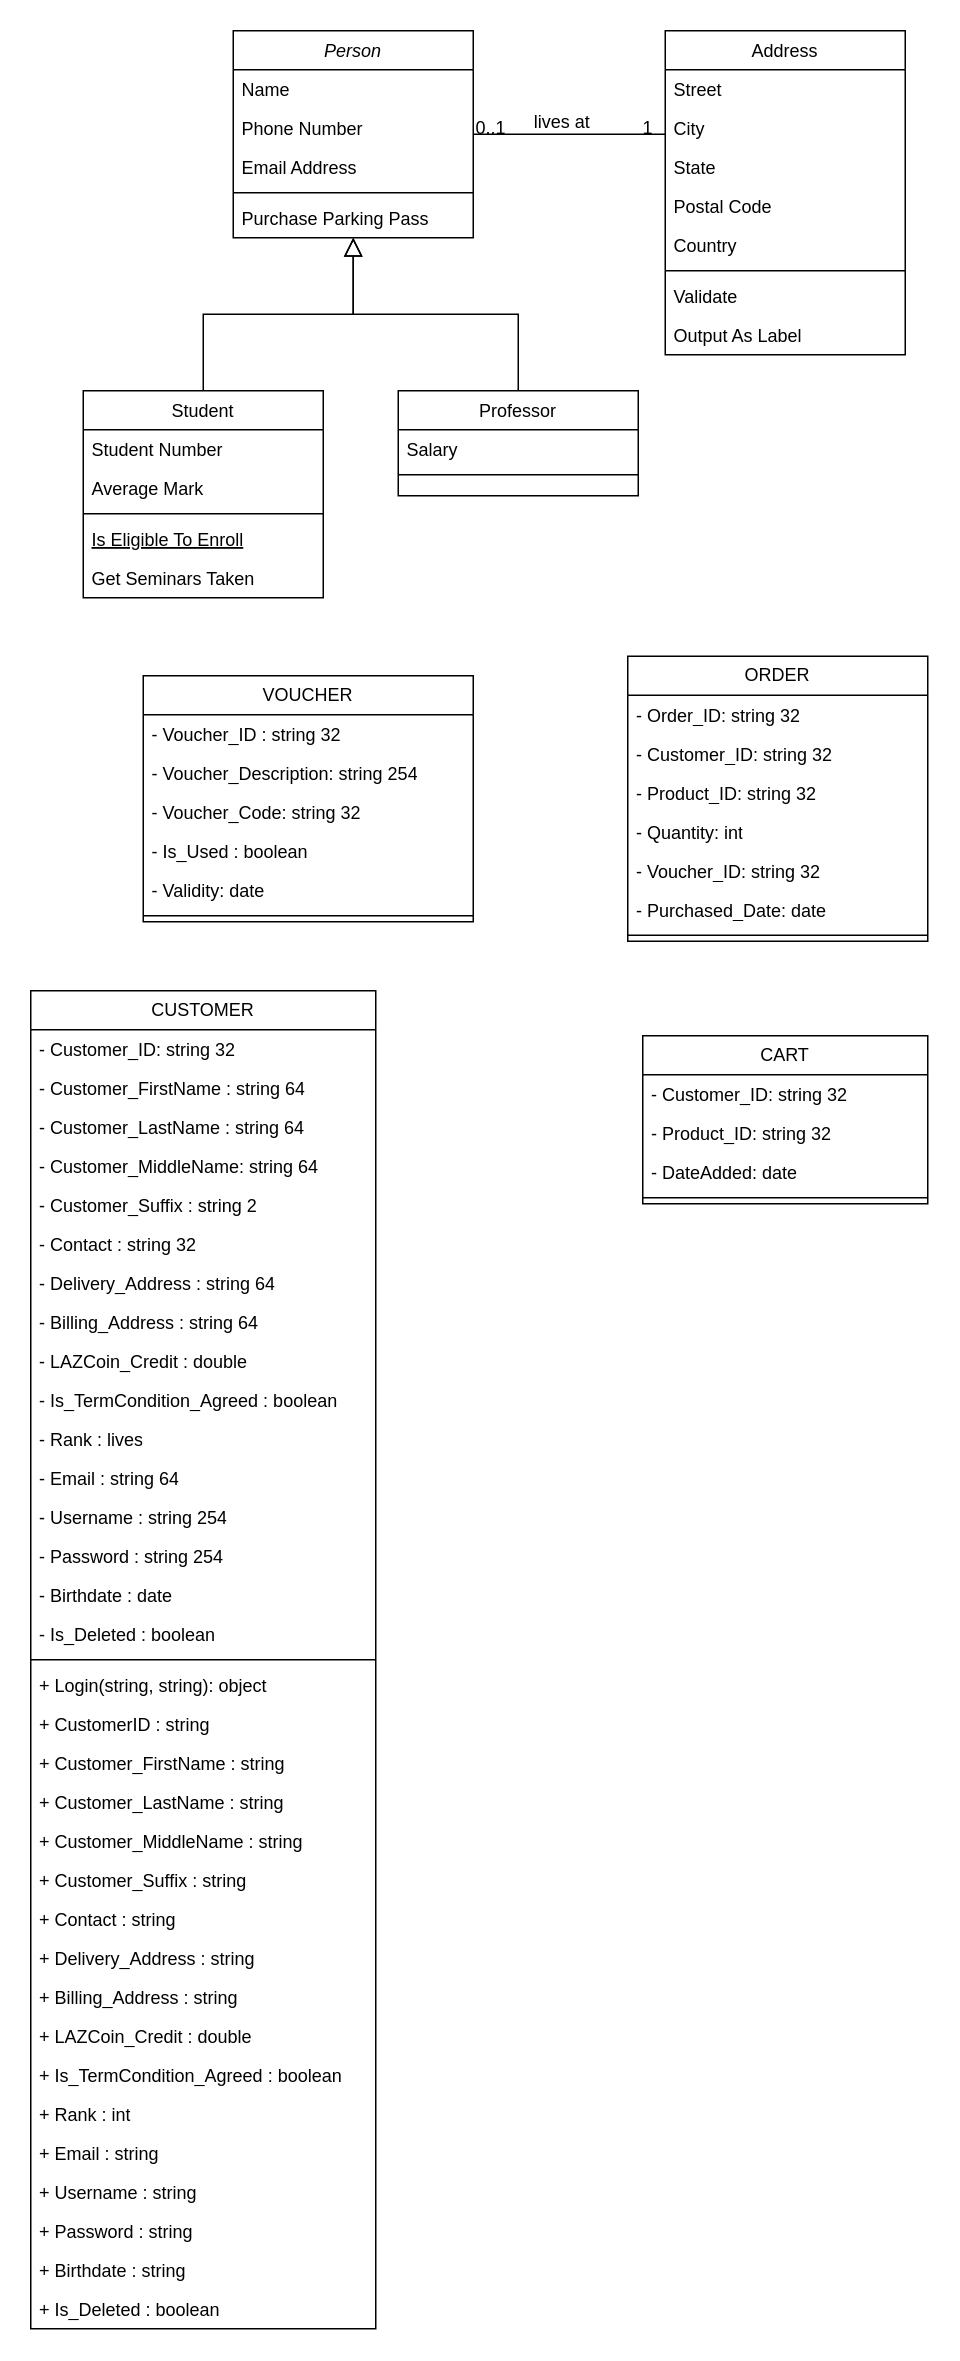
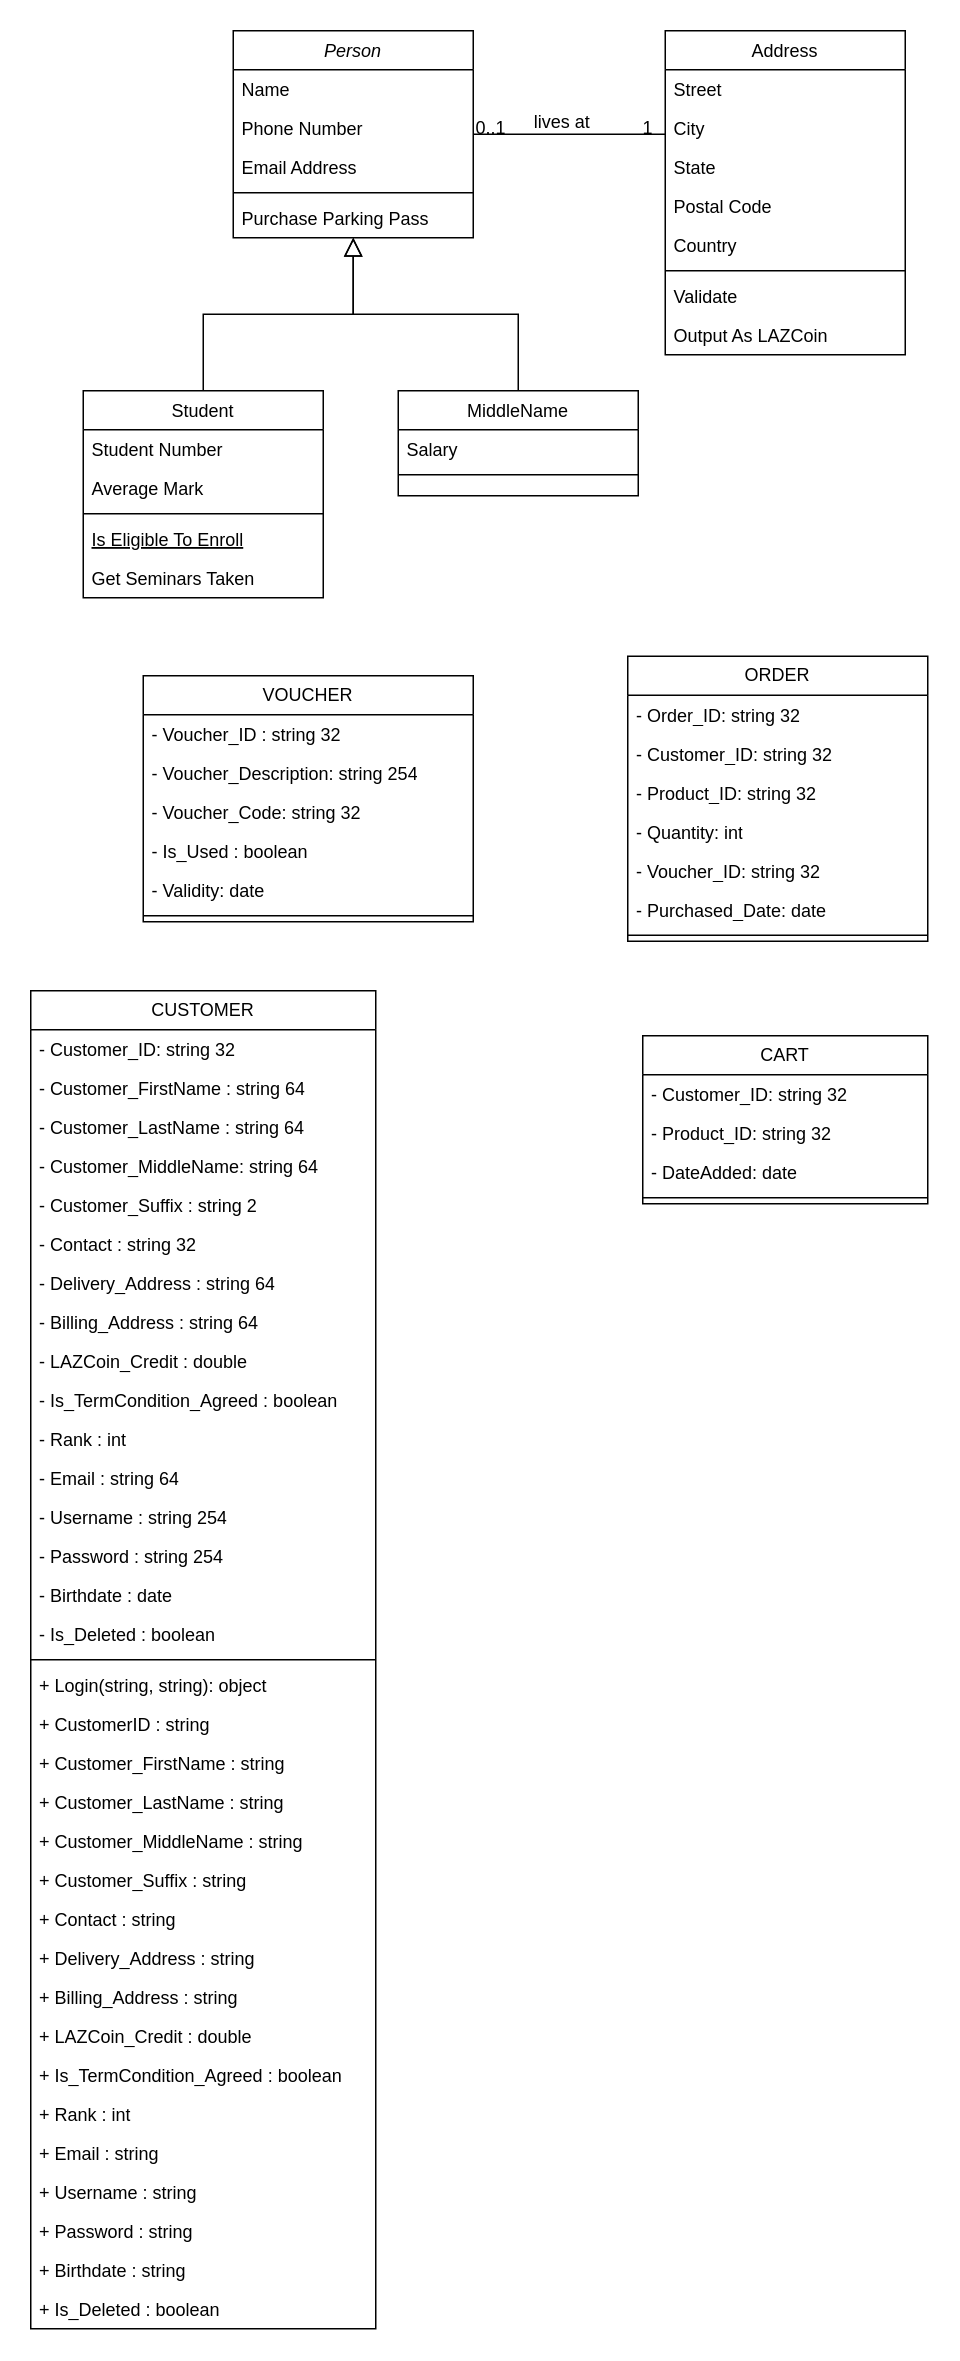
- <mxCell id="27" value="Output As Label" style="text;align=left;verticalAlign=top;spacingLeft=4;spacingRight=4;overflow=hidden;rotatable=0;points=[[0,0.5],[1,0.5]];portConstraint=eastwest;" parent="19" vertex="1"><mxGeometry y="190" width="160" height="26" as="geometry" /></mxCell>
+ <mxCell id="27" value="Output As LAZCoin" style="text;align=left;verticalAlign=top;spacingLeft=4;spacingRight=4;overflow=hidden;rotatable=0;points=[[0,0.5],[1,0.5]];portConstraint=eastwest;" parent="19" vertex="1"><mxGeometry y="190" width="160" height="26" as="geometry" /></mxCell>
- <mxCell id="15" value="Professor" style="swimlane;fontStyle=0;align=center;verticalAlign=top;childLayout=stackLayout;horizontal=1;startSize=26;horizontalStack=0;resizeParent=1;resizeLast=0;collapsible=1;marginBottom=0;rounded=0;shadow=0;strokeWidth=1;" parent="1" vertex="1"><mxGeometry x="265" y="260" width="160" height="70" as="geometry"><mxRectangle x="340" y="380" width="170" height="26" as="alternateBounds" /></mxGeometry></mxCell>
+ <mxCell id="15" value="MiddleName" style="swimlane;fontStyle=0;align=center;verticalAlign=top;childLayout=stackLayout;horizontal=1;startSize=26;horizontalStack=0;resizeParent=1;resizeLast=0;collapsible=1;marginBottom=0;rounded=0;shadow=0;strokeWidth=1;" parent="1" vertex="1"><mxGeometry x="265" y="260" width="160" height="70" as="geometry"><mxRectangle x="340" y="380" width="170" height="26" as="alternateBounds" /></mxGeometry></mxCell>
- <mxCell id="58" value="-&amp;nbsp;Rank : lives" style="text;strokeColor=none;fillColor=none;align=left;verticalAlign=top;spacingLeft=4;spacingRight=4;overflow=hidden;rotatable=0;points=[[0,0.5],[1,0.5]];portConstraint=eastwest;whiteSpace=wrap;html=1;" vertex="1" parent="47"><mxGeometry y="286" width="230" height="26" as="geometry" /></mxCell>
+ <mxCell id="58" value="-&amp;nbsp;Rank : int" style="text;strokeColor=none;fillColor=none;align=left;verticalAlign=top;spacingLeft=4;spacingRight=4;overflow=hidden;rotatable=0;points=[[0,0.5],[1,0.5]];portConstraint=eastwest;whiteSpace=wrap;html=1;" vertex="1" parent="47"><mxGeometry y="286" width="230" height="26" as="geometry" /></mxCell>
